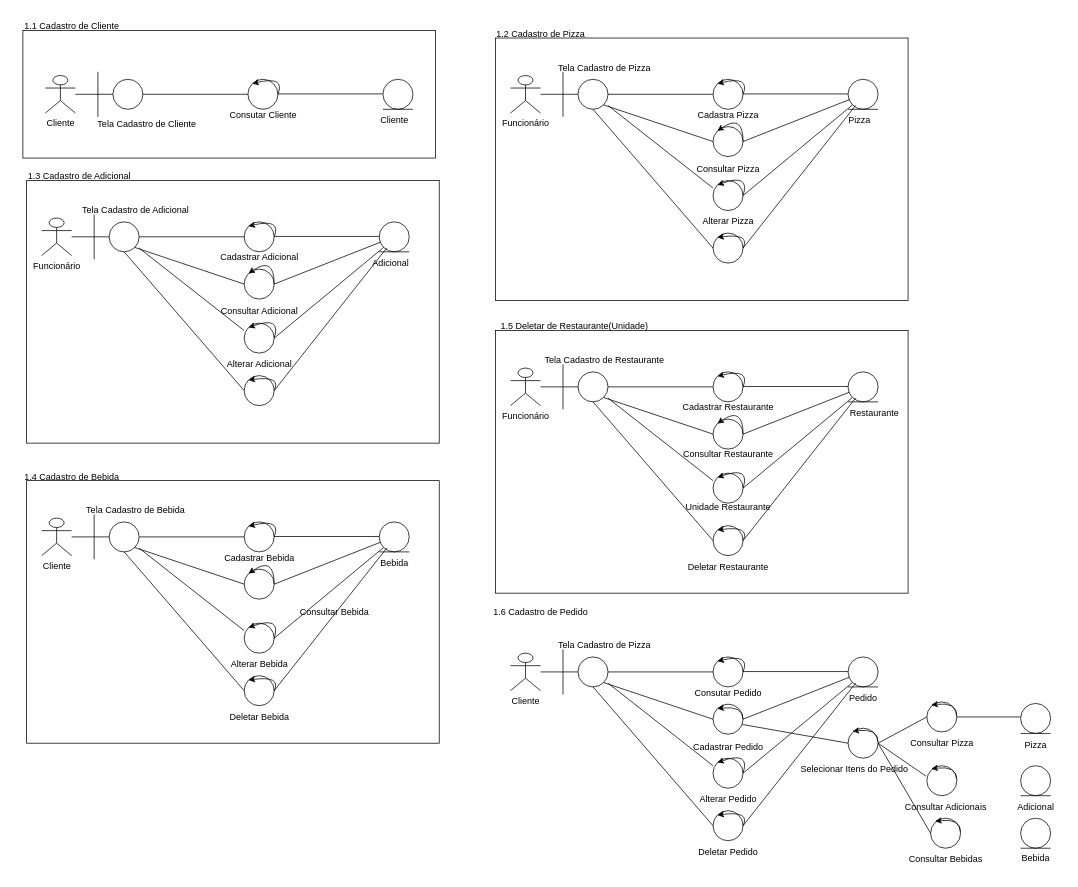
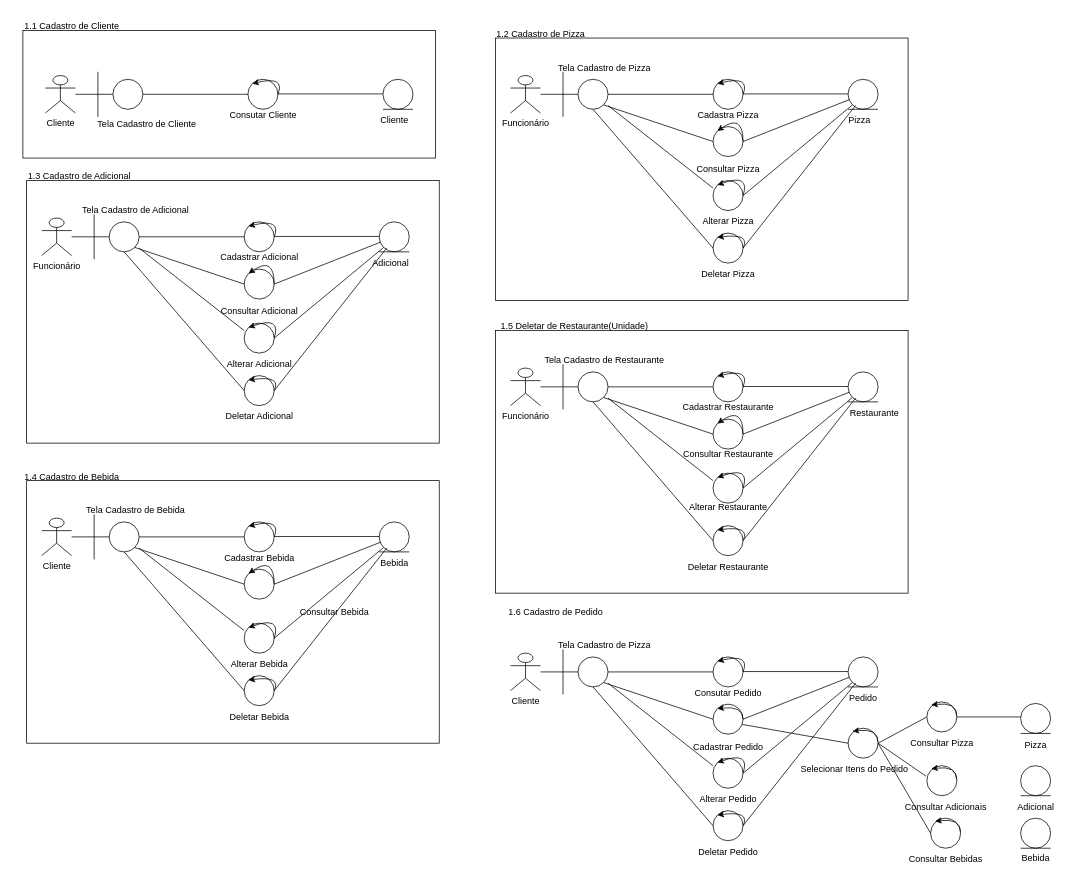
+ <mxCell id="43" value="Deletar Pizza" style="text;html=1;align=center;verticalAlign=middle;resizable=0;points=[];autosize=1;strokeColor=none;fillColor=none;" vertex="1" parent="1"><mxGeometry x="925" y="350" width="90" height="30" as="geometry" /></mxCell>
+ <mxCell id="72" value="Deletar Adicional" style="text;html=1;align=center;verticalAlign=middle;resizable=0;points=[];autosize=1;strokeColor=none;fillColor=none;" vertex="1" parent="1"><mxGeometry x="290" y="540" width="110" height="30" as="geometry" /></mxCell>
- <mxCell id="96" value="Unidade Restaurante" style="text;html=1;align=center;verticalAlign=middle;resizable=0;points=[];autosize=1;strokeColor=none;fillColor=none;" vertex="1" parent="1"><mxGeometry x="905" y="660" width="130" height="30" as="geometry" /></mxCell>
+ <mxCell id="96" value="Alterar Restaurante" style="text;html=1;align=center;verticalAlign=middle;resizable=0;points=[];autosize=1;strokeColor=none;fillColor=none;" vertex="1" parent="1"><mxGeometry x="905" y="660" width="130" height="30" as="geometry" /></mxCell>
- <mxCell id="138" value="1.6 Cadastro de Pedido" style="text;html=1;align=center;verticalAlign=middle;resizable=0;points=[];autosize=1;strokeColor=none;fillColor=none;" vertex="1" parent="1"><mxGeometry x="645" y="800" width="150" height="30" as="geometry" /></mxCell>
+ <mxCell id="138" value="1.6 Cadastro de Pedido" style="text;html=1;align=center;verticalAlign=middle;resizable=0;points=[];autosize=1;strokeColor=none;fillColor=none;" vertex="1" parent="1"><mxGeometry x="665" y="800" width="150" height="30" as="geometry" /></mxCell>
